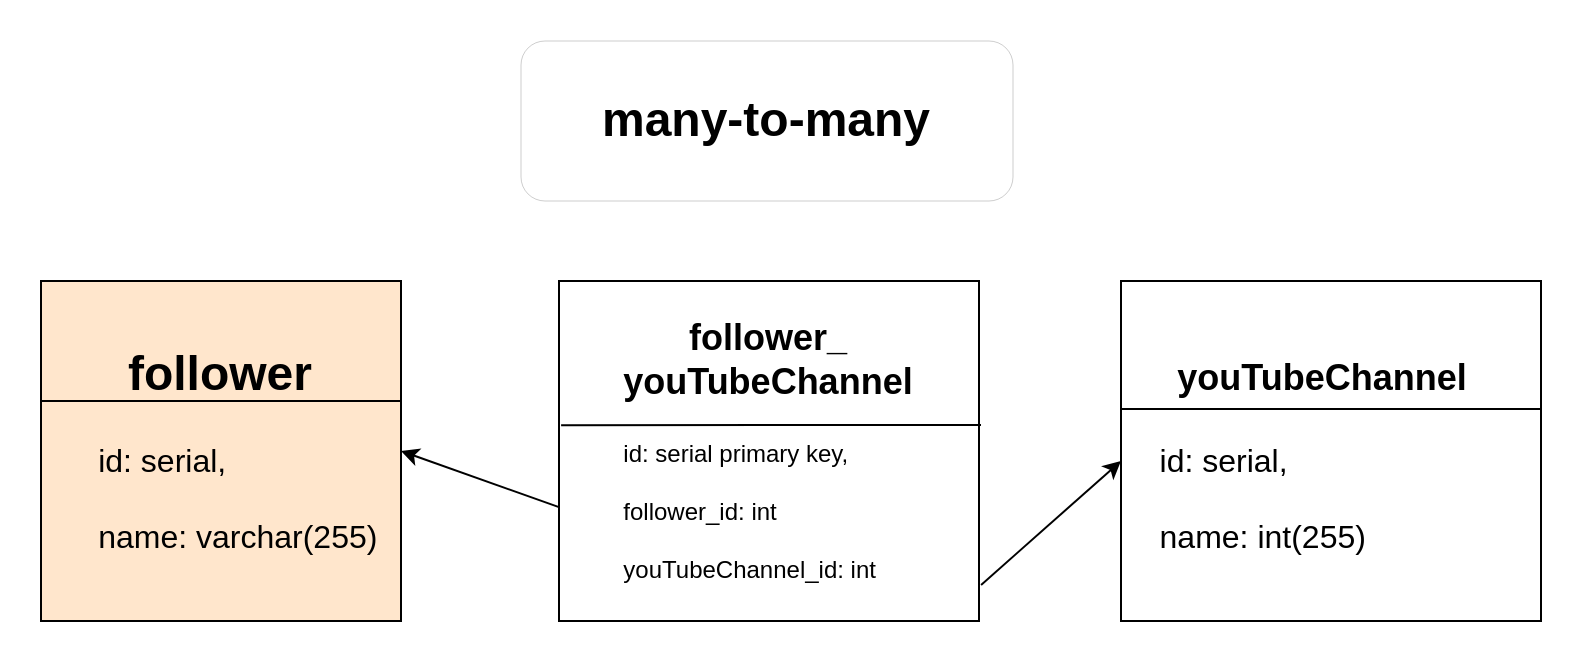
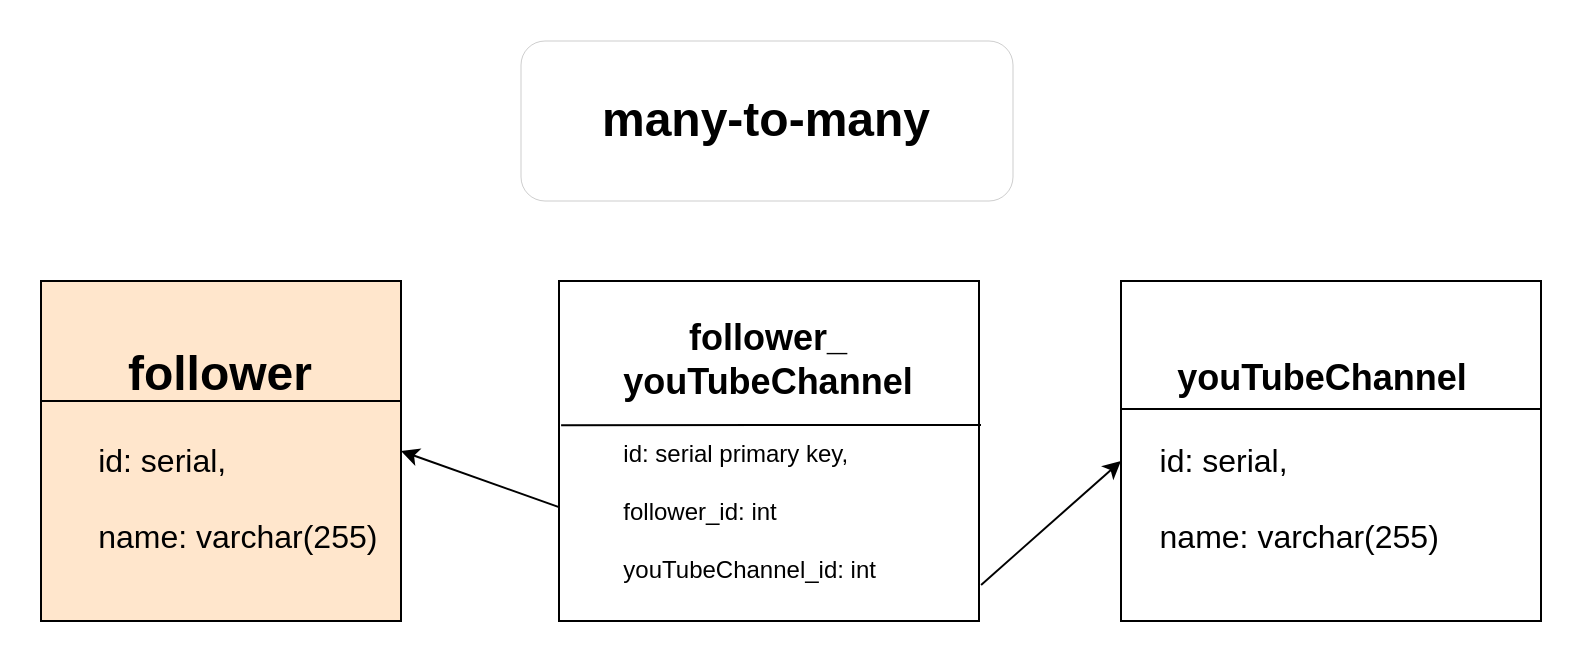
- <mxCell id="2" value="&lt;div style=&quot;text-align: center;&quot;&gt;&lt;font style=&quot;&quot;&gt;&lt;b style=&quot;&quot;&gt;&lt;span style=&quot;font-size: 24px;&quot;&gt;&amp;nbsp; &amp;nbsp;&amp;nbsp;&lt;/span&gt;&lt;font style=&quot;font-size: 18px;&quot;&gt;youTubeChannel&lt;/font&gt;&lt;/b&gt;&lt;/font&gt;&lt;/div&gt;&lt;div&gt;&lt;font size=&quot;3&quot;&gt;&lt;br&gt;&lt;/font&gt;&lt;/div&gt;&lt;div&gt;&lt;font size=&quot;3&quot;&gt;&amp;nbsp; &amp;nbsp; id: serial,&lt;/font&gt;&lt;/div&gt;&lt;div&gt;&lt;font size=&quot;3&quot;&gt;&lt;br&gt;&lt;/font&gt;&lt;/div&gt;&lt;div&gt;&lt;font size=&quot;3&quot;&gt;&amp;nbsp; &amp;nbsp; name: int(255)&lt;/font&gt;&lt;/div&gt;" style="rounded=0;whiteSpace=wrap;html=1;align=left;" parent="1" vertex="1"><mxGeometry x="560" y="140" width="210" height="170" as="geometry" /></mxCell>
+ <mxCell id="2" value="&lt;div style=&quot;text-align: center;&quot;&gt;&lt;font style=&quot;&quot;&gt;&lt;b style=&quot;&quot;&gt;&lt;span style=&quot;font-size: 24px;&quot;&gt;&amp;nbsp; &amp;nbsp;&amp;nbsp;&lt;/span&gt;&lt;font style=&quot;font-size: 18px;&quot;&gt;youTubeChannel&lt;/font&gt;&lt;/b&gt;&lt;/font&gt;&lt;/div&gt;&lt;div&gt;&lt;font size=&quot;3&quot;&gt;&lt;br&gt;&lt;/font&gt;&lt;/div&gt;&lt;div&gt;&lt;font size=&quot;3&quot;&gt;&amp;nbsp; &amp;nbsp; id: serial,&lt;/font&gt;&lt;/div&gt;&lt;div&gt;&lt;font size=&quot;3&quot;&gt;&lt;br&gt;&lt;/font&gt;&lt;/div&gt;&lt;div&gt;&lt;font size=&quot;3&quot;&gt;&amp;nbsp; &amp;nbsp; name: varchar(255)&lt;/font&gt;&lt;/div&gt;" style="rounded=0;whiteSpace=wrap;html=1;align=left;" parent="1" vertex="1"><mxGeometry x="560" y="140" width="210" height="170" as="geometry" /></mxCell>
